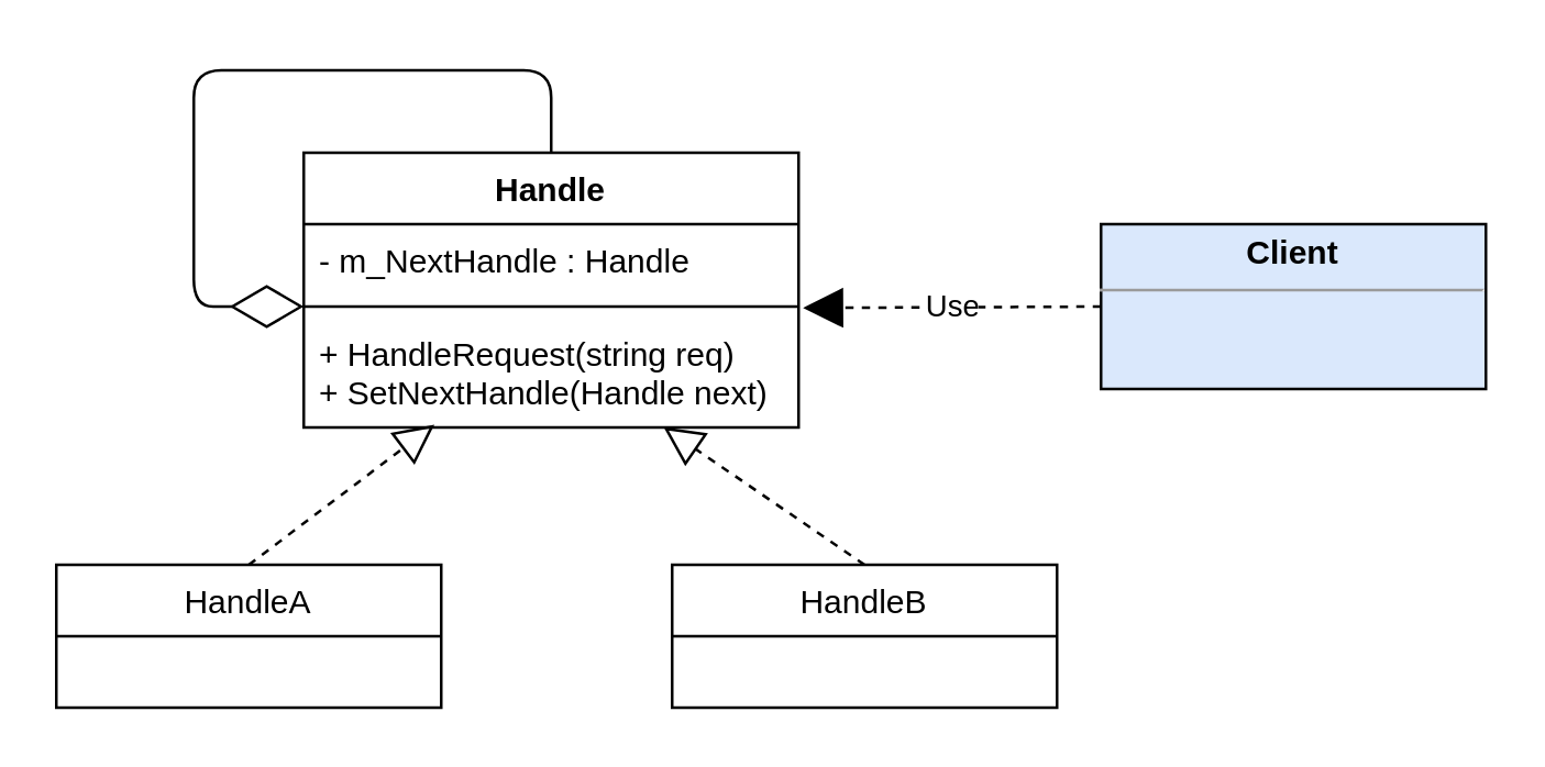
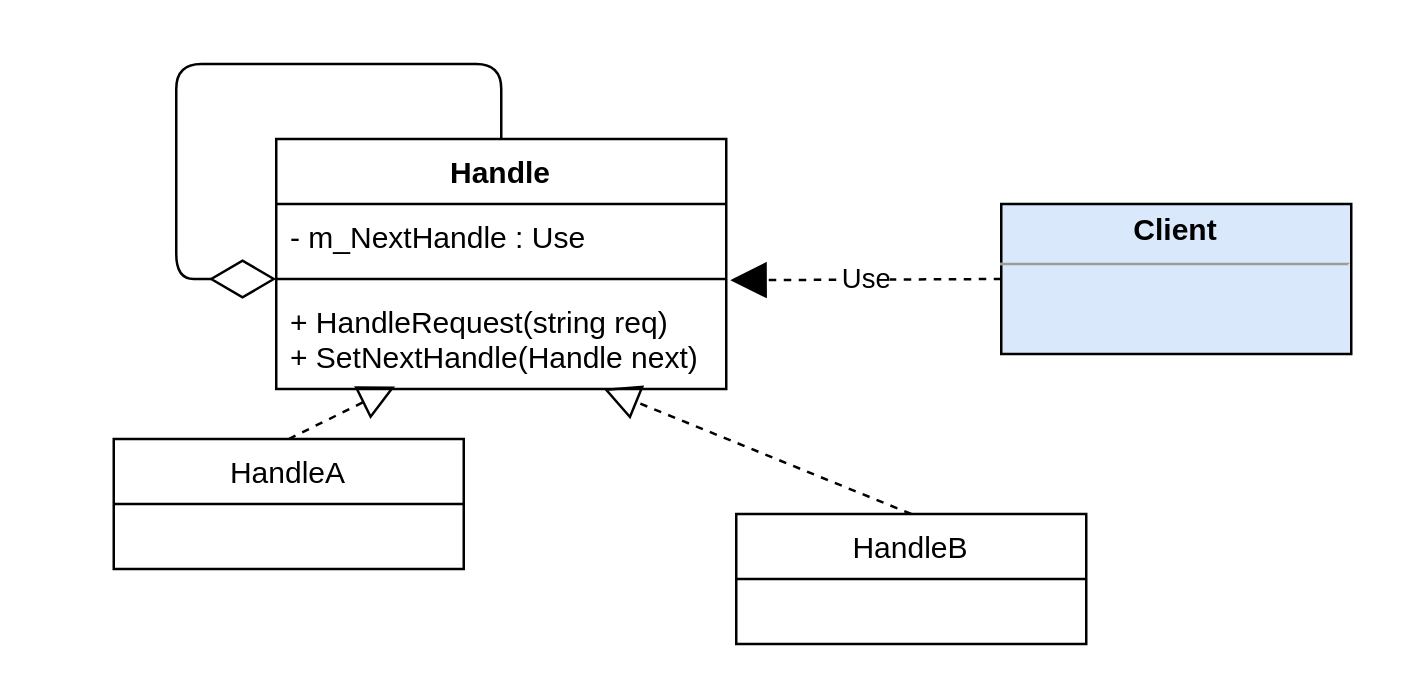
- <mxCell id="3" value="- m_NextHandle : Handle" style="text;strokeColor=none;fillColor=none;align=left;verticalAlign=top;spacingLeft=4;spacingRight=4;overflow=hidden;rotatable=0;points=[[0,0.5],[1,0.5]];portConstraint=eastwest;" vertex="1" parent="2"><mxGeometry y="26" width="180" height="26" as="geometry" /></mxCell>
+ <mxCell id="3" value="- m_NextHandle : Use" style="text;strokeColor=none;fillColor=none;align=left;verticalAlign=top;spacingLeft=4;spacingRight=4;overflow=hidden;rotatable=0;points=[[0,0.5],[1,0.5]];portConstraint=eastwest;" vertex="1" parent="2"><mxGeometry y="26" width="180" height="26" as="geometry" /></mxCell>
- <mxCell id="8" value="HandleA" style="swimlane;fontStyle=0;childLayout=stackLayout;horizontal=1;startSize=26;fillColor=none;horizontalStack=0;resizeParent=1;resizeParentMax=0;resizeLast=0;collapsible=1;marginBottom=0;" vertex="1" parent="1"><mxGeometry x="20" y="170" width="140" height="52" as="geometry" /></mxCell>
+ <mxCell id="8" value="HandleA" style="swimlane;fontStyle=0;childLayout=stackLayout;horizontal=1;startSize=26;fillColor=none;horizontalStack=0;resizeParent=1;resizeParentMax=0;resizeLast=0;collapsible=1;marginBottom=0;" vertex="1" parent="1"><mxGeometry x="45" y="140" width="140" height="52" as="geometry" /></mxCell>
- <mxCell id="9" value="HandleB" style="swimlane;fontStyle=0;childLayout=stackLayout;horizontal=1;startSize=26;fillColor=none;horizontalStack=0;resizeParent=1;resizeParentMax=0;resizeLast=0;collapsible=1;marginBottom=0;" vertex="1" parent="1"><mxGeometry x="244" y="170" width="140" height="52" as="geometry" /></mxCell>
+ <mxCell id="9" value="HandleB" style="swimlane;fontStyle=0;childLayout=stackLayout;horizontal=1;startSize=26;fillColor=none;horizontalStack=0;resizeParent=1;resizeParentMax=0;resizeLast=0;collapsible=1;marginBottom=0;" vertex="1" parent="1"><mxGeometry x="294" y="170" width="140" height="52" as="geometry" /></mxCell>
